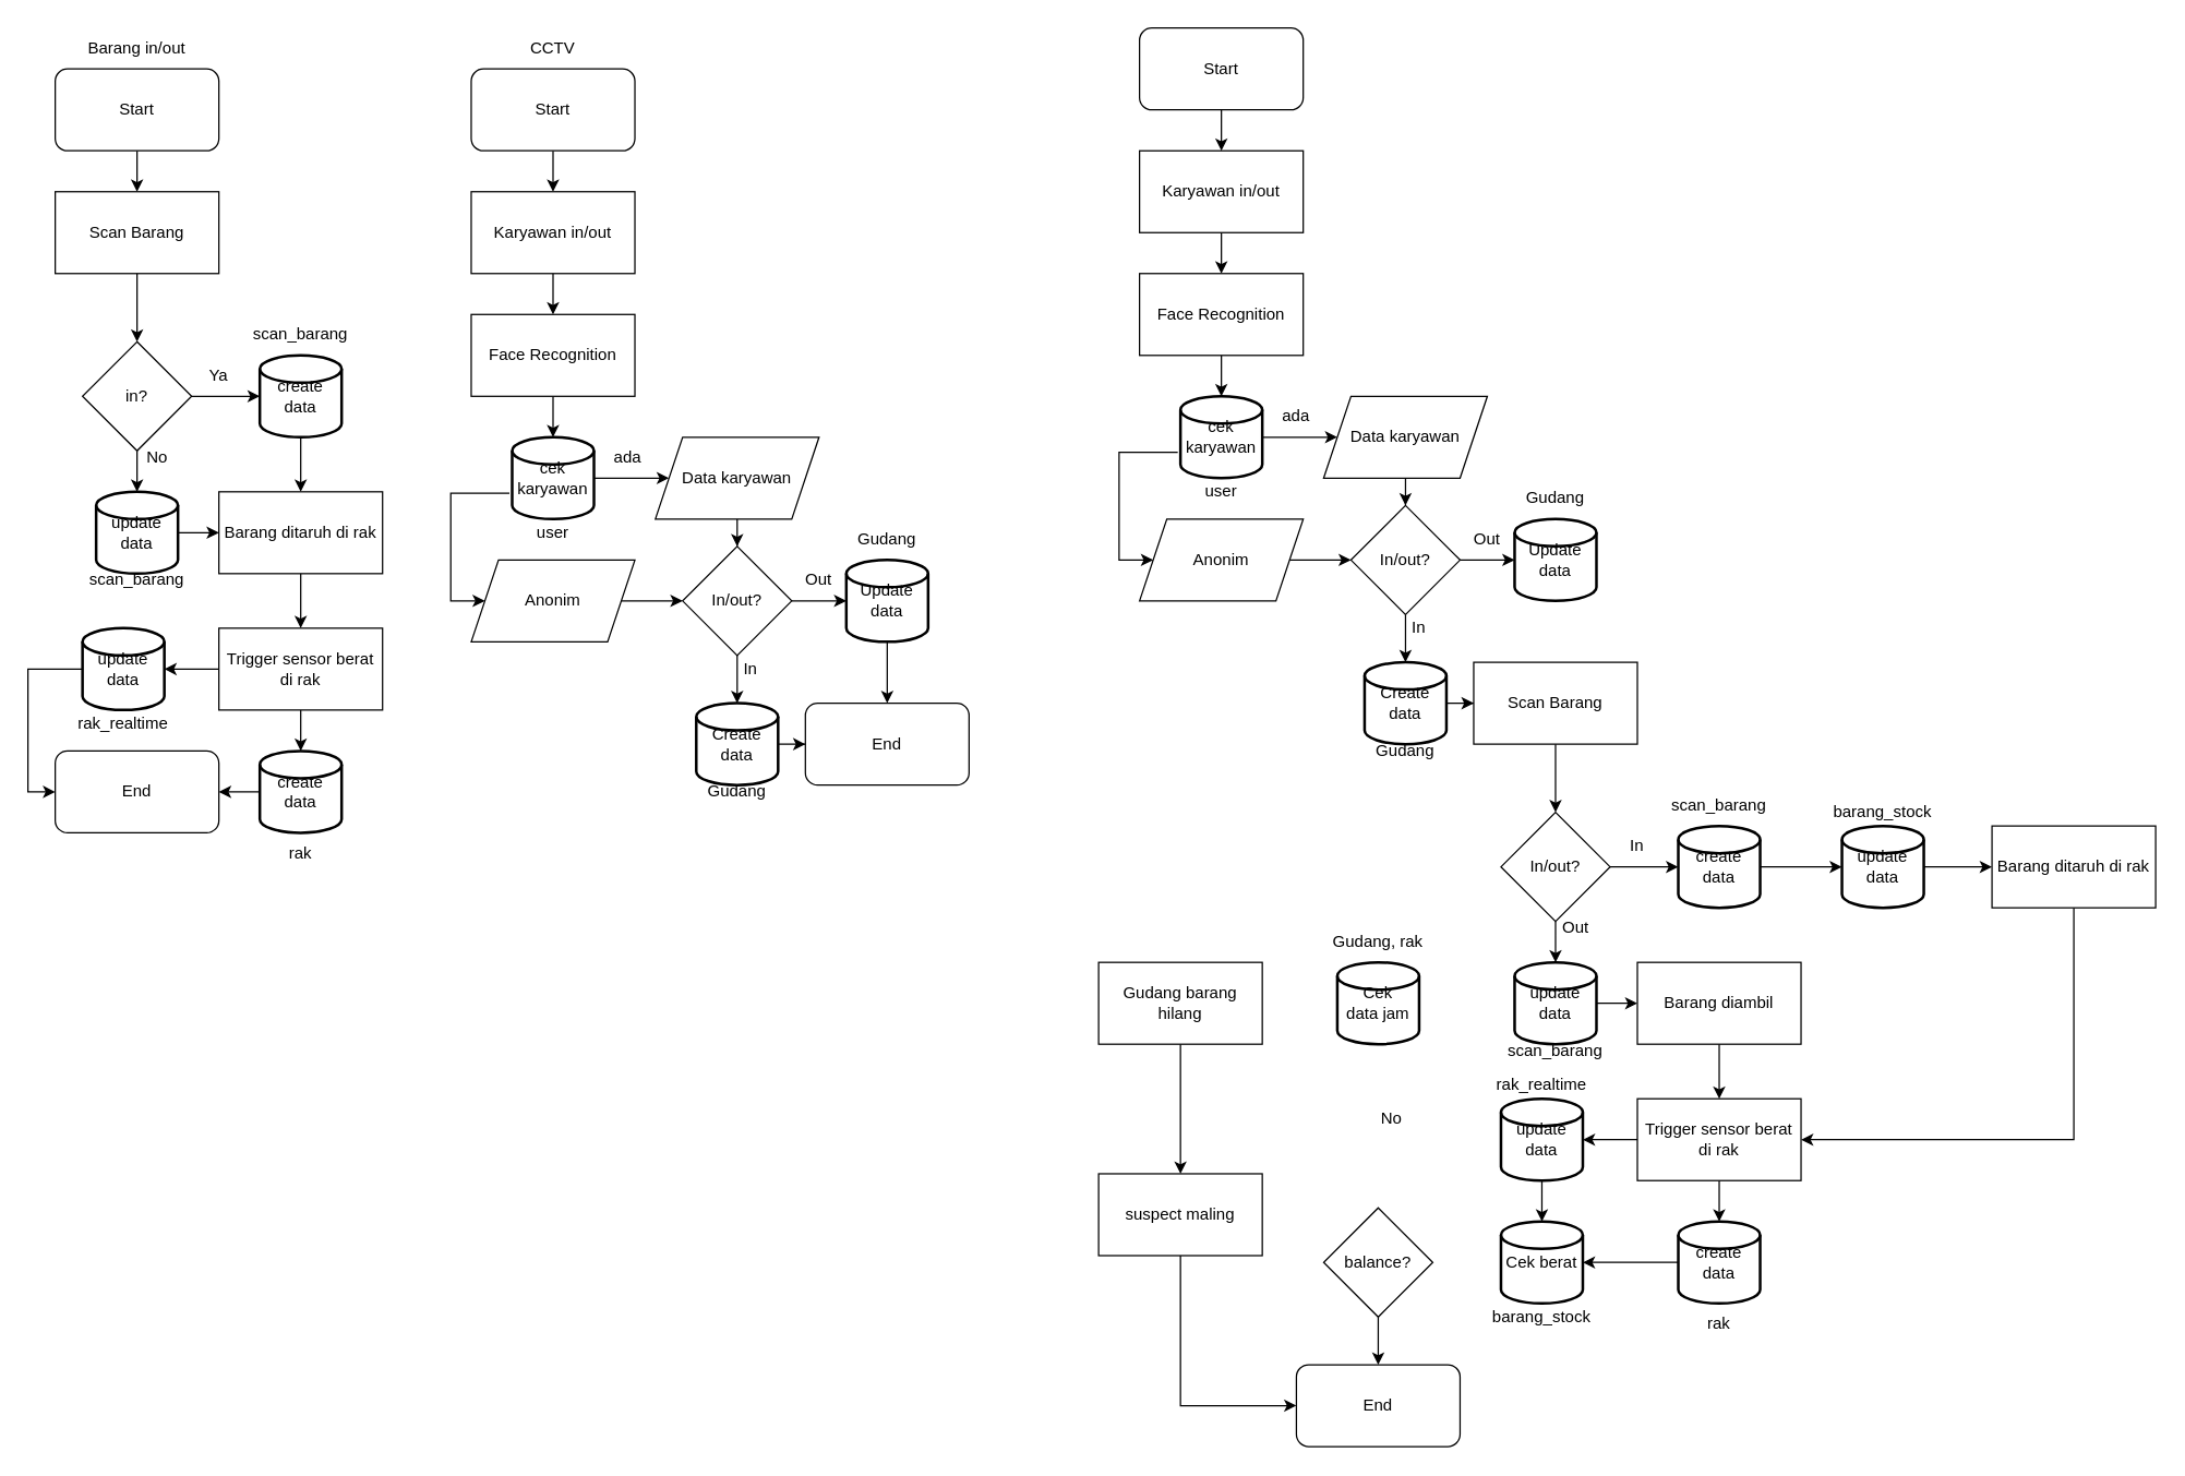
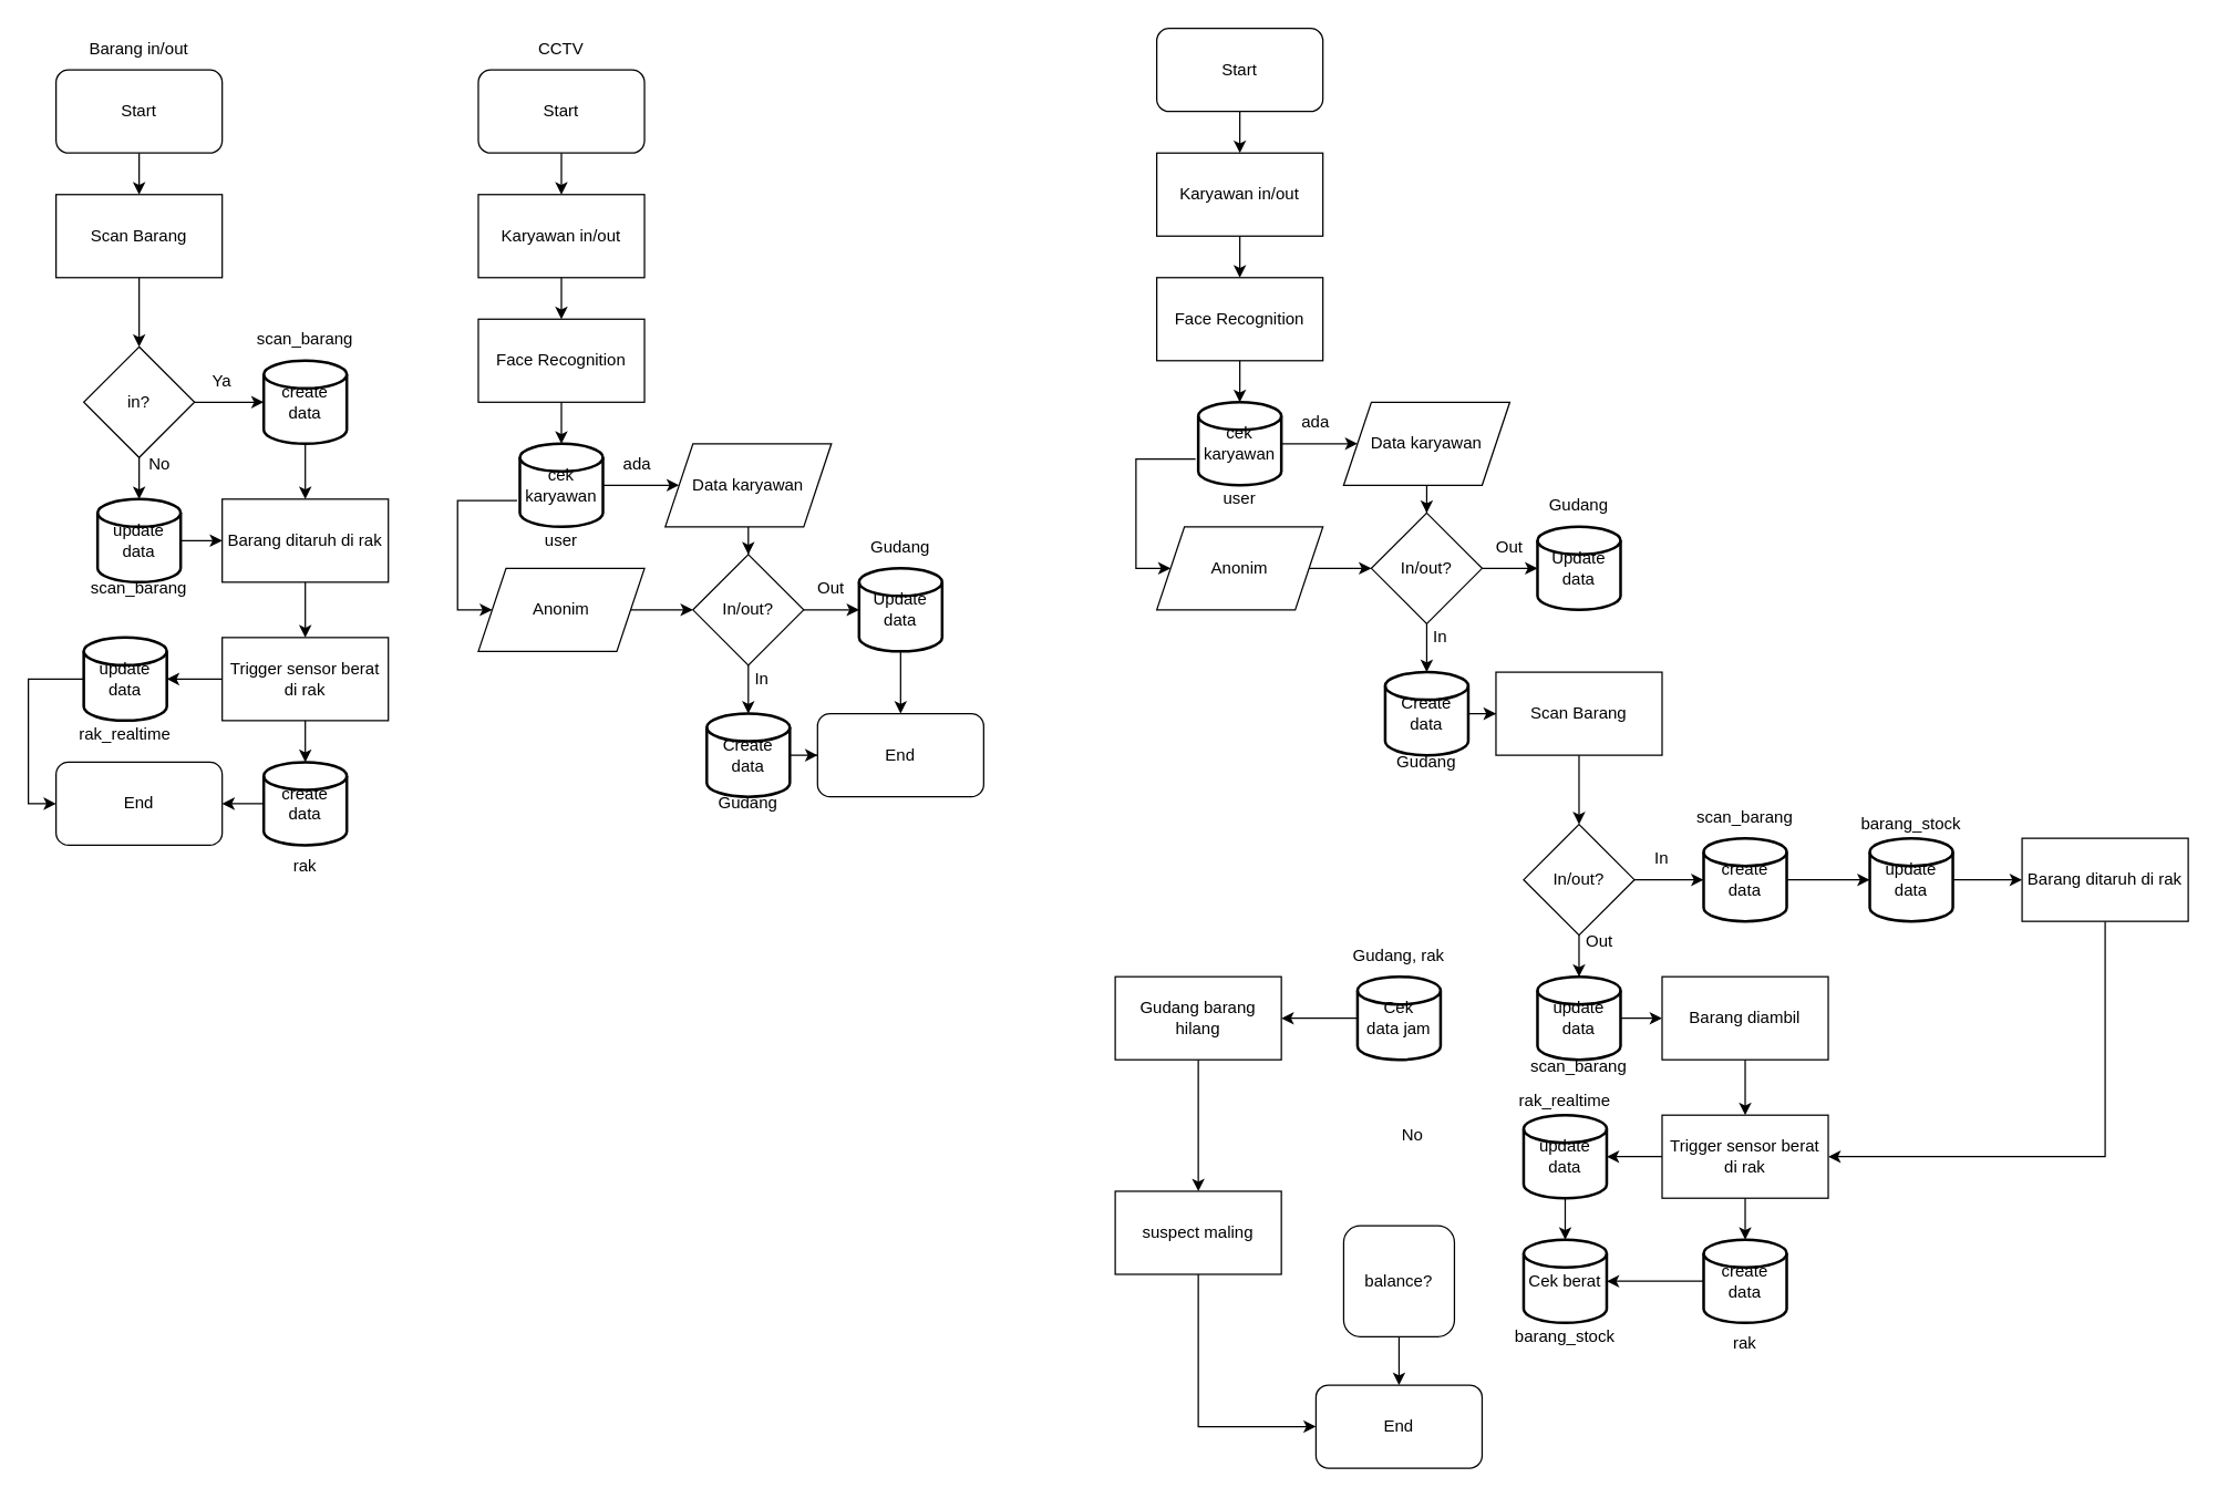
+ <mxCell id="117" value="" style="edgeStyle=orthogonalEdgeStyle;rounded=0;orthogonalLoop=1;jettySize=auto;html=1;" edge="1" parent="1" source="118" target="122"><mxGeometry relative="1" as="geometry" /></mxCell>
- <mxCell id="115" value="balance?" style="rhombus;whiteSpace=wrap;html=1;" vertex="1" parent="1"><mxGeometry x="970" y="885" width="80" height="80" as="geometry" /></mxCell>
+ <mxCell id="115" value="balance?" style="whiteSpace=wrap;html=1;rounded=1;" vertex="1" parent="1"><mxGeometry x="970" y="885" width="80" height="80" as="geometry" /></mxCell>
